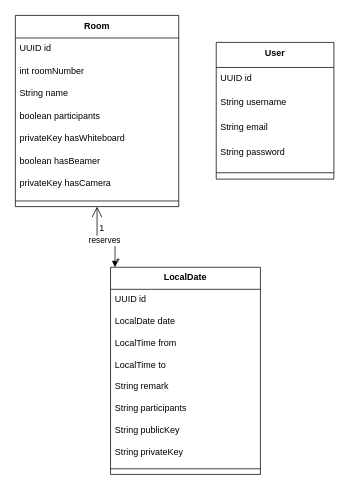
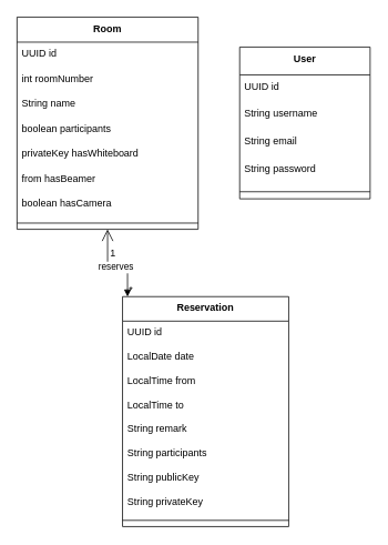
- <mxCell id="8" value="boolean hasBeamer" style="text;strokeColor=none;fillColor=none;align=left;verticalAlign=top;spacingLeft=4;spacingRight=4;overflow=hidden;rotatable=0;points=[[0,0.5],[1,0.5]];portConstraint=eastwest;" vertex="1" parent="2"><mxGeometry y="180.104" width="218" height="30" as="geometry" /></mxCell>
+ <mxCell id="8" value="from hasBeamer" style="text;strokeColor=none;fillColor=none;align=left;verticalAlign=top;spacingLeft=4;spacingRight=4;overflow=hidden;rotatable=0;points=[[0,0.5],[1,0.5]];portConstraint=eastwest;" vertex="1" parent="2"><mxGeometry y="180.104" width="218" height="30" as="geometry" /></mxCell>
- <mxCell id="9" value="privateKey hasCamera" style="text;strokeColor=none;fillColor=none;align=left;verticalAlign=top;spacingLeft=4;spacingRight=4;overflow=hidden;rotatable=0;points=[[0,0.5],[1,0.5]];portConstraint=eastwest;" vertex="1" parent="2"><mxGeometry y="210.104" width="218" height="30" as="geometry" /></mxCell>
+ <mxCell id="9" value="boolean hasCamera" style="text;strokeColor=none;fillColor=none;align=left;verticalAlign=top;spacingLeft=4;spacingRight=4;overflow=hidden;rotatable=0;points=[[0,0.5],[1,0.5]];portConstraint=eastwest;" vertex="1" parent="2"><mxGeometry y="210.104" width="218" height="30" as="geometry" /></mxCell>
- <mxCell id="11" value="LocalDate" style="swimlane;fontStyle=1;align=center;verticalAlign=top;childLayout=stackLayout;horizontal=1;startSize=29.46;horizontalStack=0;resizeParent=1;resizeParentMax=0;resizeLast=0;collapsible=0;marginBottom=0;" vertex="1" parent="1"><mxGeometry x="147" y="356" width="200" height="276.46" as="geometry" /></mxCell>
+ <mxCell id="11" value="Reservation" style="swimlane;fontStyle=1;align=center;verticalAlign=top;childLayout=stackLayout;horizontal=1;startSize=29.46;horizontalStack=0;resizeParent=1;resizeParentMax=0;resizeLast=0;collapsible=0;marginBottom=0;" vertex="1" parent="1"><mxGeometry x="147" y="356" width="200" height="276.46" as="geometry" /></mxCell>
